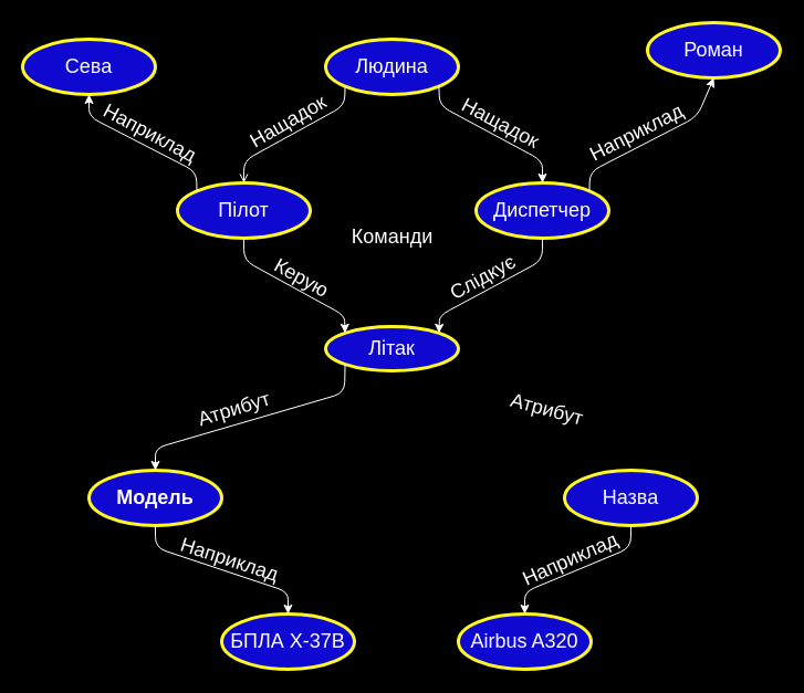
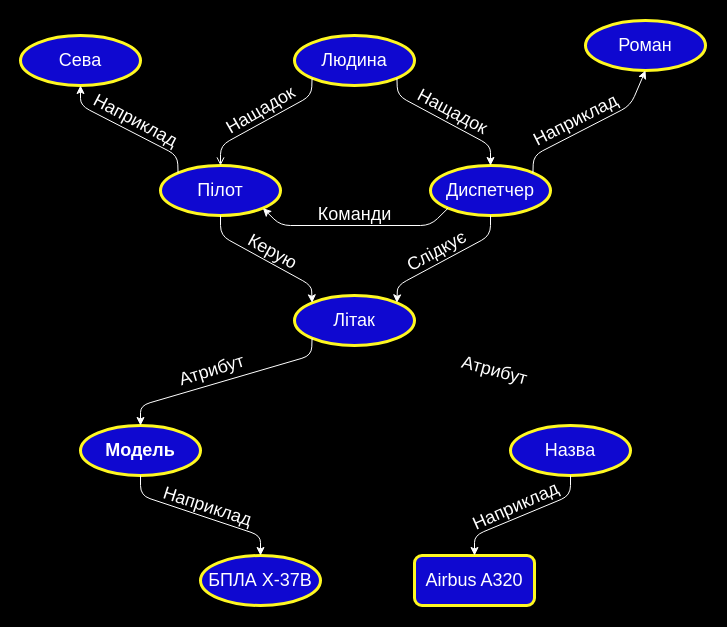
+ <mxCell id="16" value="" style="endArrow=classic;html=1;fontSize=18;exitX=0;exitY=1;exitDx=0;exitDy=0;entryX=1;entryY=1;entryDx=0;entryDy=0;fontColor=#FFFFFF;strokeColor=#FFFFFF;" edge="1" parent="1" source="11" target="8"><mxGeometry width="50" height="50" relative="1" as="geometry"><mxPoint x="260" y="295" as="sourcePoint" /><mxPoint x="310" y="245" as="targetPoint" /><Array as="points"><mxPoint x="430" y="225" /><mxPoint x="280" y="225" /></Array></mxGeometry></mxCell>
- <mxCell id="10" value="Літак" style="ellipse;whiteSpace=wrap;html=1;strokeColor=#FFF821;strokeWidth=3;fillColor=#0F08D0;fontColor=#FFFFFF;fontSize=18;" vertex="1" parent="1"><mxGeometry x="294" y="295" width="120" height="40" as="geometry" /></mxCell>
+ <mxCell id="10" value="Літак" style="ellipse;whiteSpace=wrap;html=1;strokeColor=#FFF821;strokeWidth=3;fillColor=#0F08D0;fontColor=#FFFFFF;fontSize=18;" vertex="1" parent="1"><mxGeometry x="294" y="295" width="120" height="50" as="geometry" /></mxCell>
- <mxCell id="2" value="Airbus A320" style="ellipse;whiteSpace=wrap;html=1;strokeColor=#FFF821;strokeWidth=3;fillColor=#0F08D0;fontColor=#FFFFFF;fontSize=18;" vertex="1" parent="1"><mxGeometry x="414" y="555" width="120" height="50" as="geometry" /></mxCell>
+ <mxCell id="2" value="Airbus A320" style="whiteSpace=wrap;html=1;strokeColor=#FFF821;strokeWidth=3;fillColor=#0F08D0;fontColor=#FFFFFF;fontSize=18;rounded=1;" vertex="1" parent="1"><mxGeometry x="414" y="555" width="120" height="50" as="geometry" /></mxCell>
